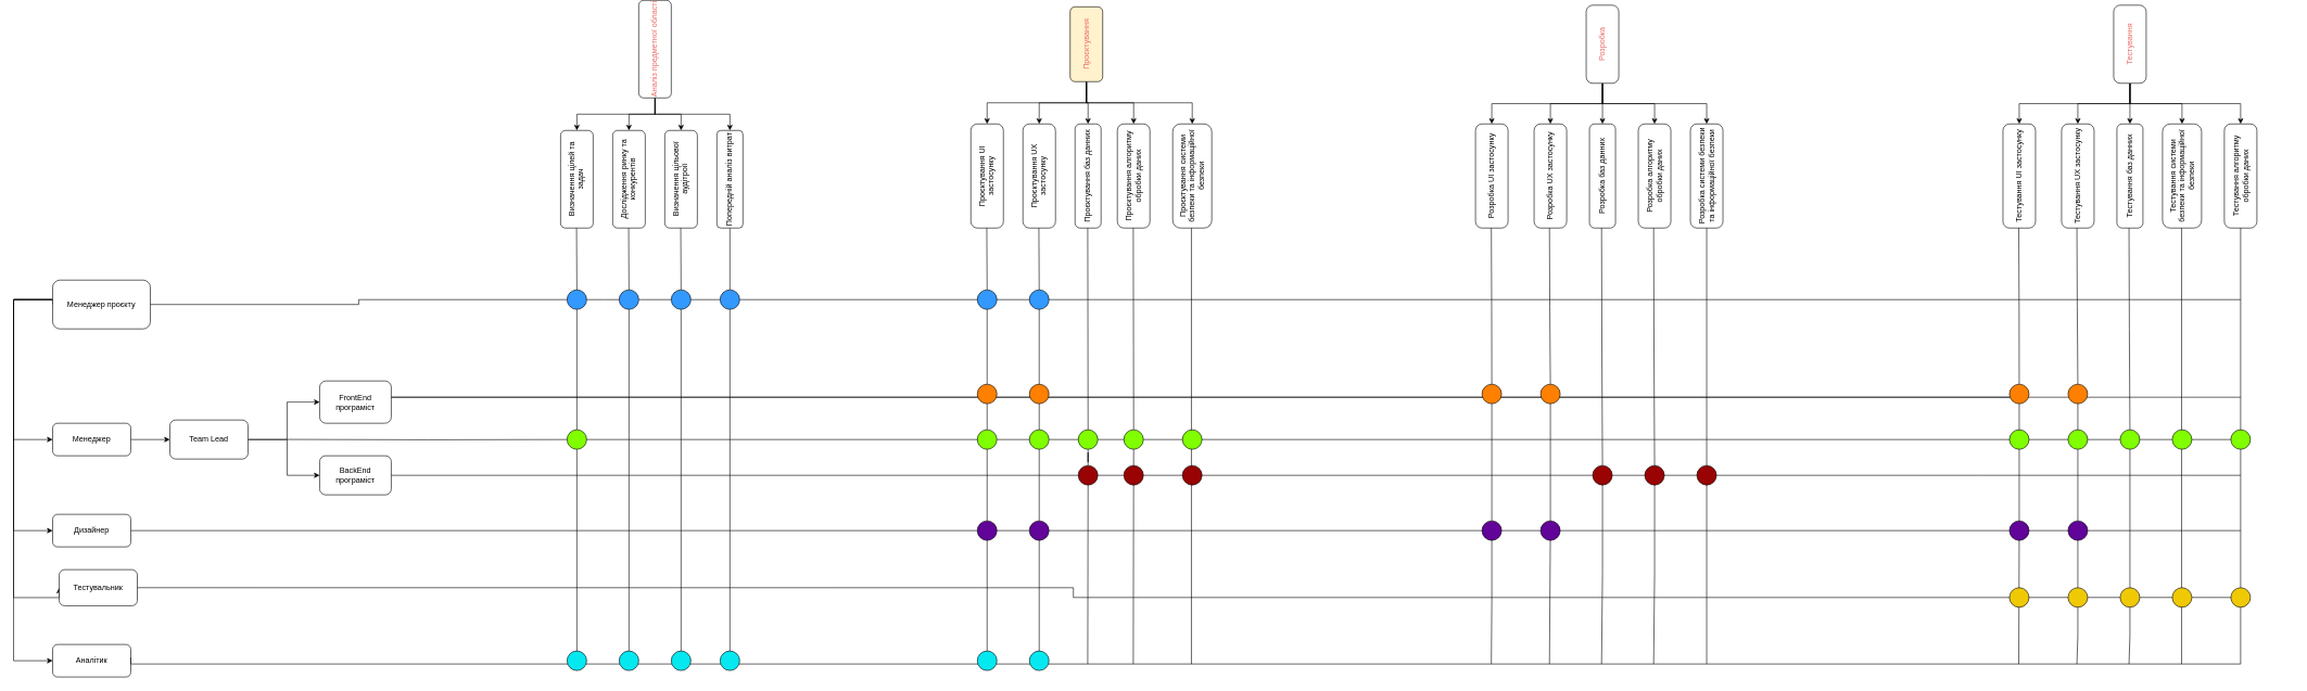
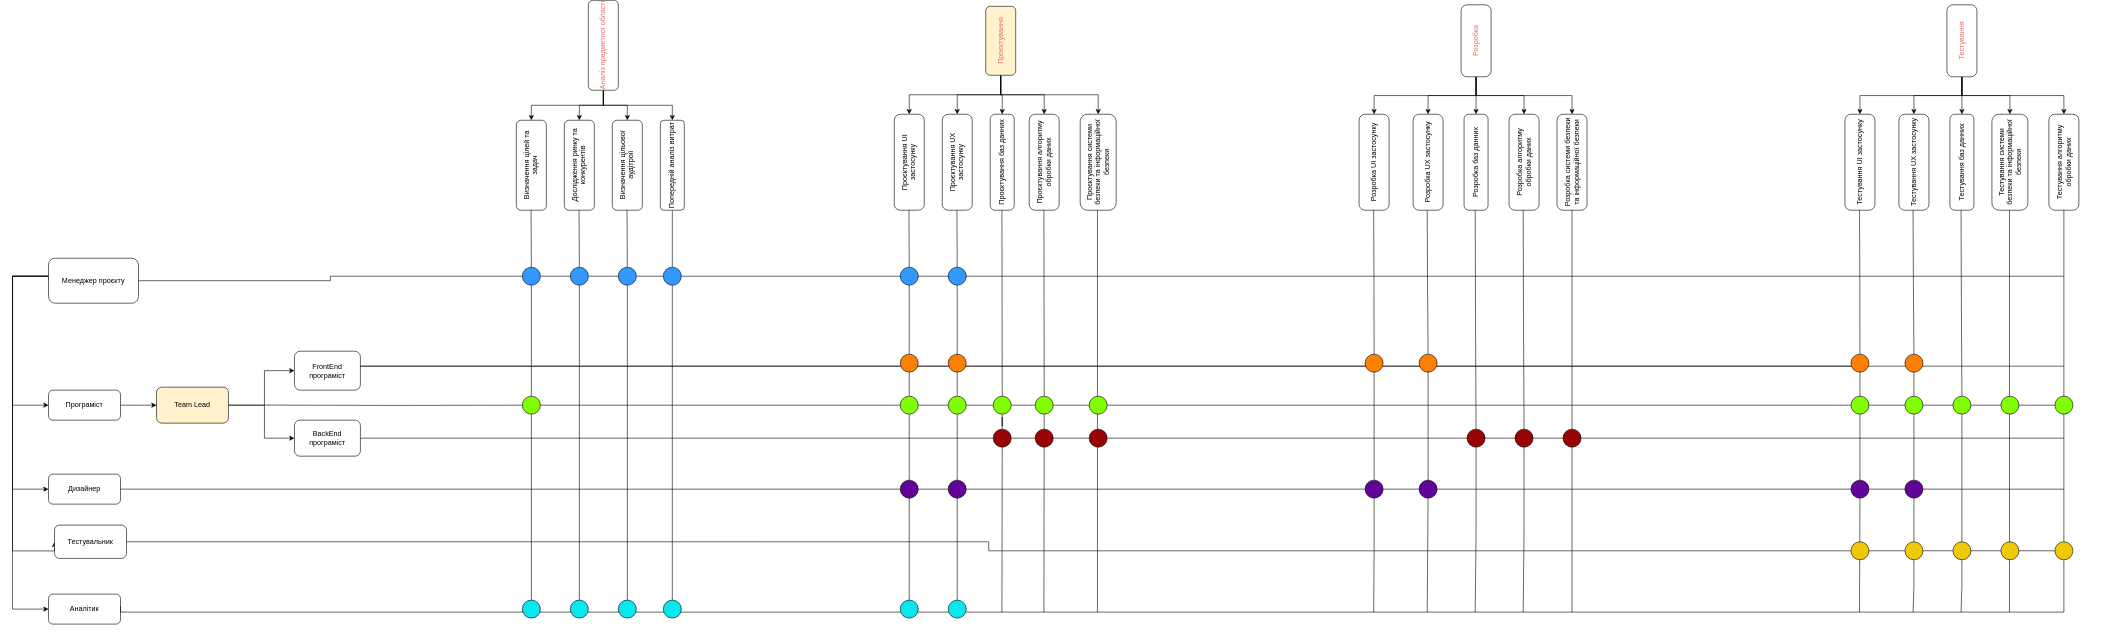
- <mxCell id="9" value="Менеджер" style="whiteSpace=wrap;html=1;rounded=1;" vertex="1" parent="1"><mxGeometry x="80" y="628" width="120" height="50" as="geometry" /></mxCell>
+ <mxCell id="9" value="Програміст" style="whiteSpace=wrap;html=1;rounded=1;" vertex="1" parent="1"><mxGeometry x="80" y="628" width="120" height="50" as="geometry" /></mxCell>
- <mxCell id="12" value="Team Lead" style="whiteSpace=wrap;html=1;rounded=1;" vertex="1" parent="1"><mxGeometry x="260" y="623" width="120" height="60" as="geometry" /></mxCell>
+ <mxCell id="12" value="Team Lead" style="whiteSpace=wrap;html=1;rounded=1;fillColor=#fff2cc;" vertex="1" parent="1"><mxGeometry x="260" y="623" width="120" height="60" as="geometry" /></mxCell>
